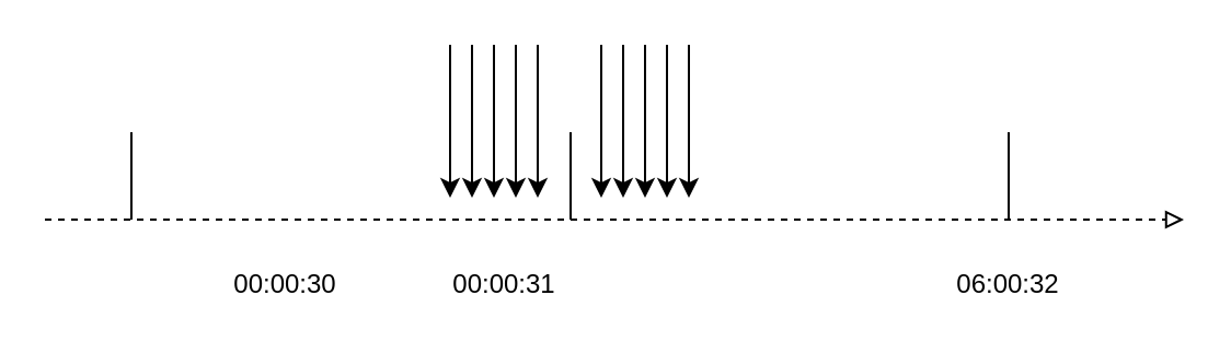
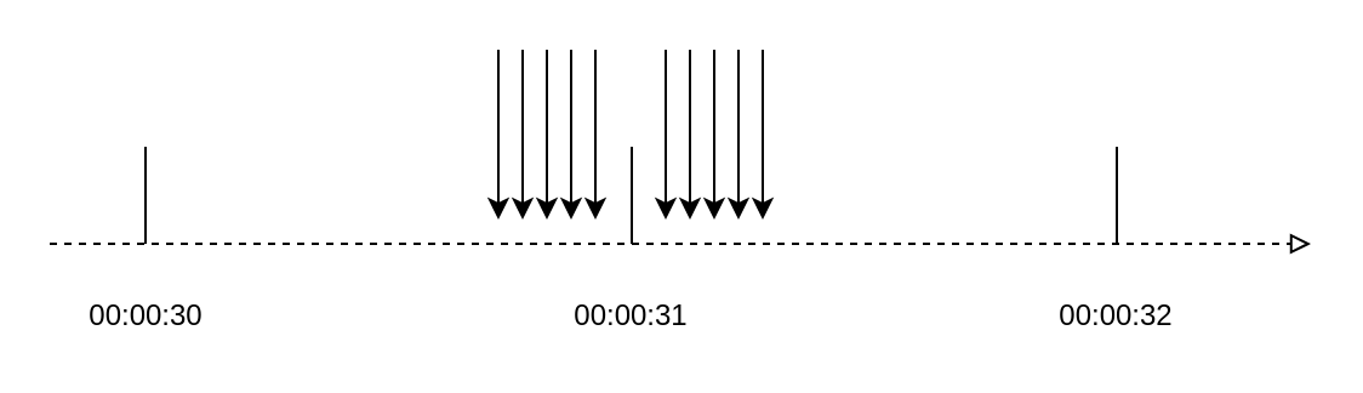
- <mxCell id="3" value="00:00:30" style="text;html=1;strokeColor=none;fillColor=none;align=center;verticalAlign=middle;whiteSpace=wrap;rounded=0;" parent="1" vertex="1"><mxGeometry x="110" y="120" width="40" height="20" as="geometry" /></mxCell>
+ <mxCell id="3" value="00:00:30" style="text;html=1;strokeColor=none;fillColor=none;align=center;verticalAlign=middle;whiteSpace=wrap;rounded=0;" parent="1" vertex="1"><mxGeometry x="40" y="120" width="40" height="20" as="geometry" /></mxCell>
- <mxCell id="5" value="00:00:31" style="text;html=1;strokeColor=none;fillColor=none;align=center;verticalAlign=middle;whiteSpace=wrap;rounded=0;" parent="1" vertex="1"><mxGeometry x="210" y="120" width="40" height="20" as="geometry" /></mxCell>
+ <mxCell id="5" value="00:00:31" style="text;html=1;strokeColor=none;fillColor=none;align=center;verticalAlign=middle;whiteSpace=wrap;rounded=0;" parent="1" vertex="1"><mxGeometry x="240" y="120" width="40" height="20" as="geometry" /></mxCell>
- <mxCell id="8" value="06:00:32" style="text;html=1;strokeColor=none;fillColor=none;align=center;verticalAlign=middle;whiteSpace=wrap;rounded=0;" parent="1" vertex="1"><mxGeometry x="440" y="120" width="40" height="20" as="geometry" /></mxCell>
+ <mxCell id="8" value="00:00:32" style="text;html=1;strokeColor=none;fillColor=none;align=center;verticalAlign=middle;whiteSpace=wrap;rounded=0;" parent="1" vertex="1"><mxGeometry x="440" y="120" width="40" height="20" as="geometry" /></mxCell>
